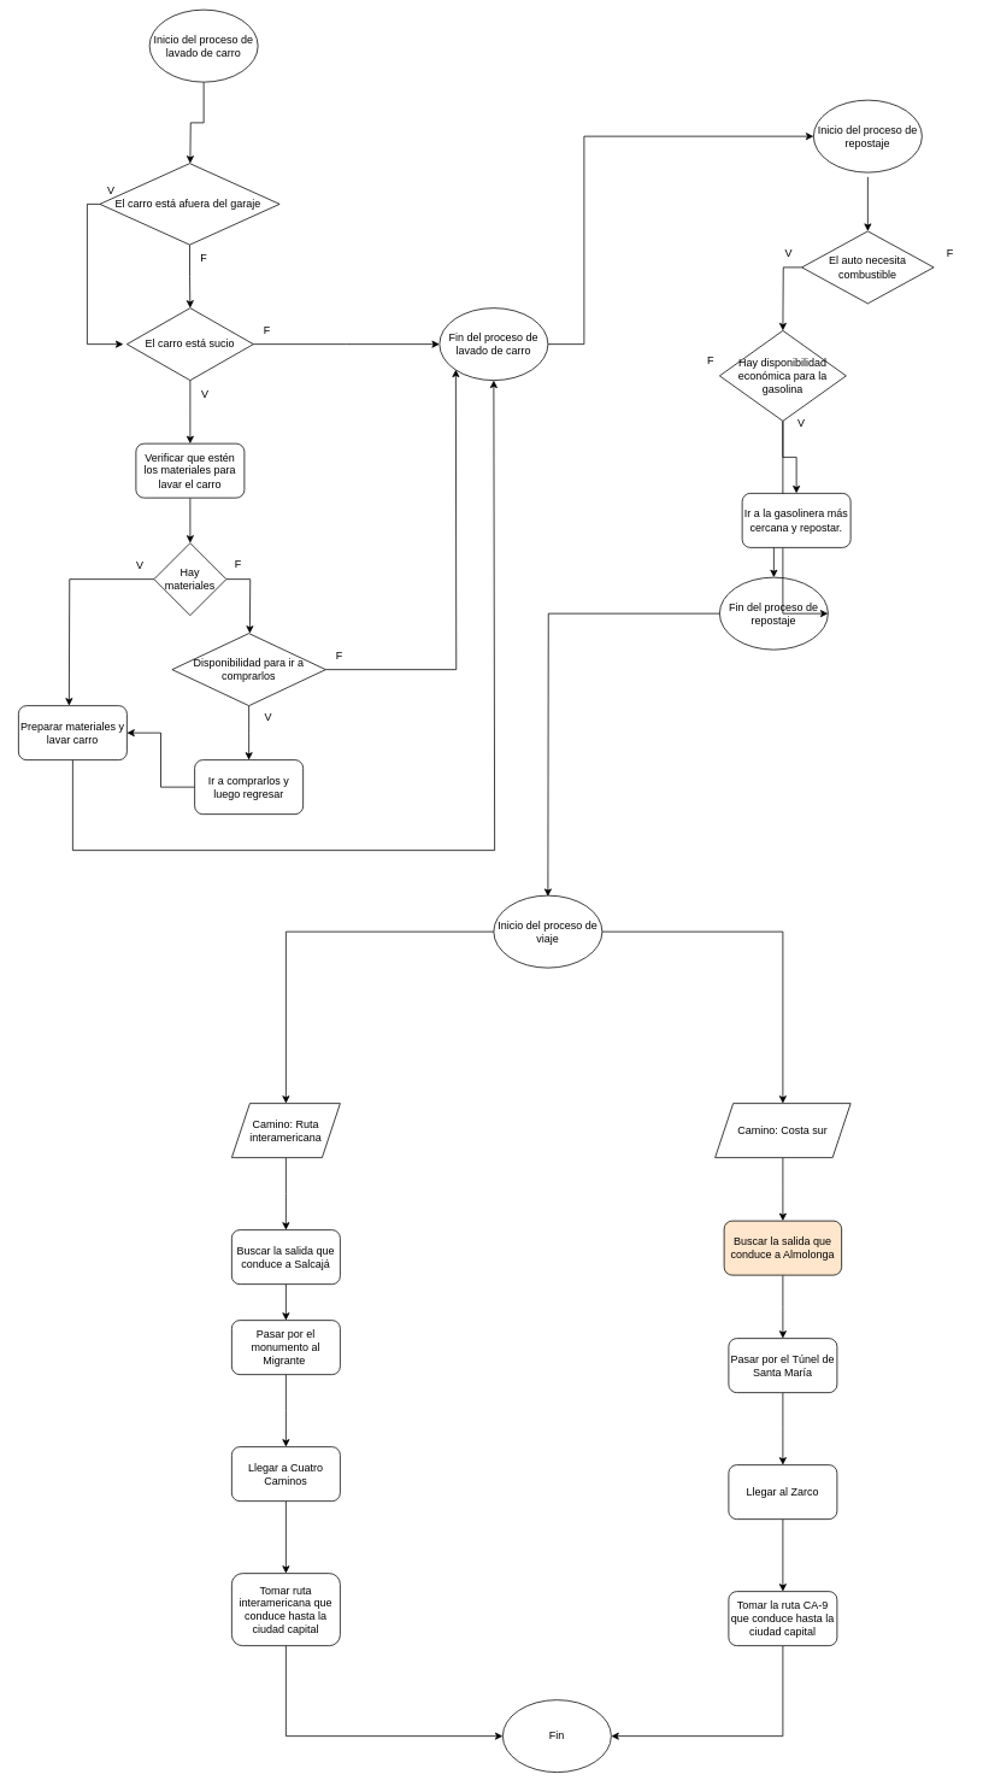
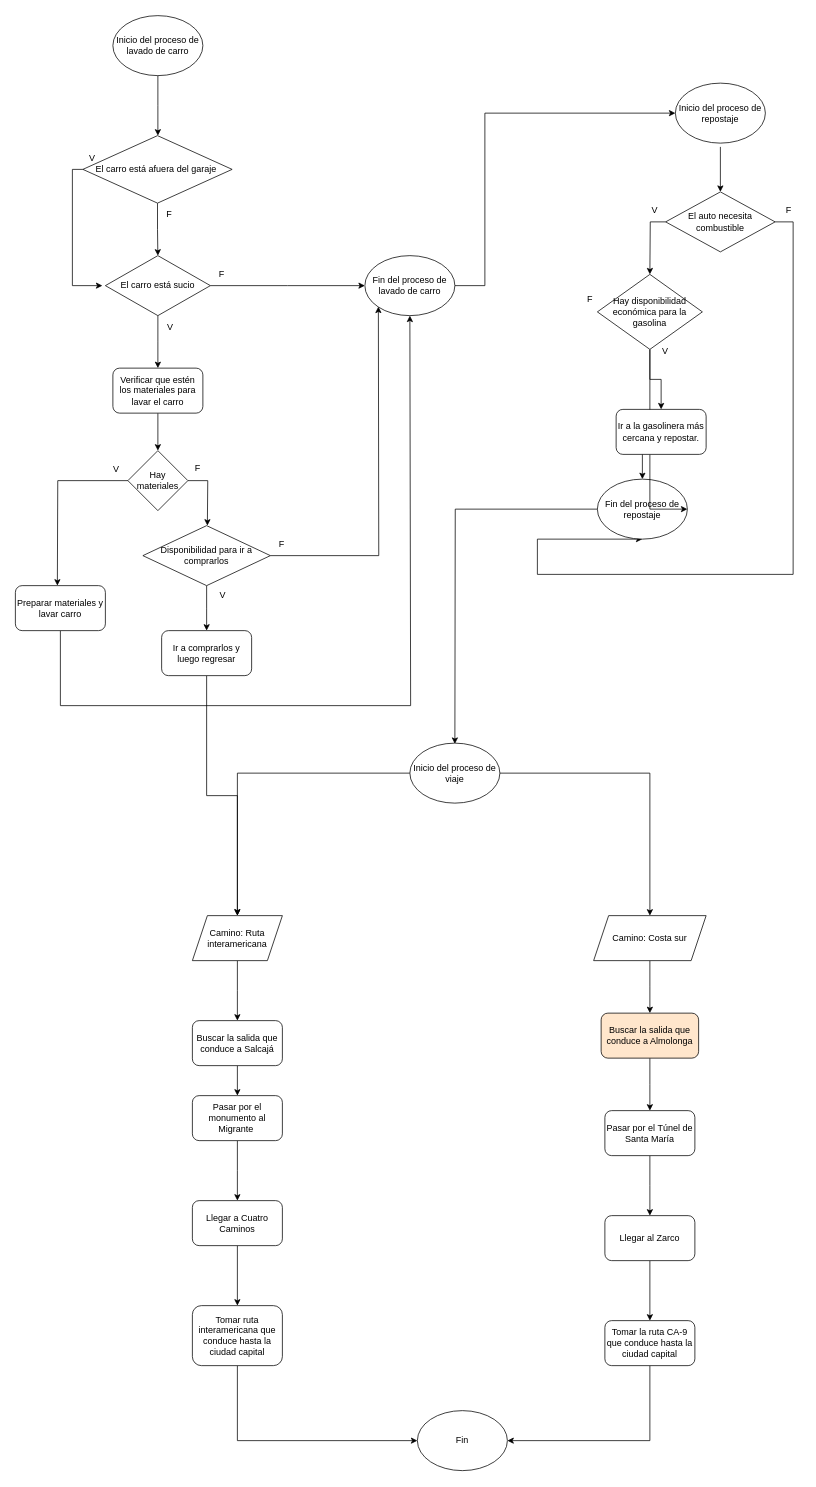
- <mxCell id="3" value="Inicio del proceso de lavado de carro" style="ellipse;whiteSpace=wrap;html=1;" parent="1" vertex="1"><mxGeometry x="165" y="10" width="120" height="80" as="geometry" /></mxCell>
+ <mxCell id="3" value="Inicio del proceso de lavado de carro" style="ellipse;whiteSpace=wrap;html=1;" parent="1" vertex="1"><mxGeometry x="150" y="20" width="120" height="80" as="geometry" /></mxCell>
+ <mxCell id="34" style="edgeStyle=orthogonalEdgeStyle;rounded=0;orthogonalLoop=1;jettySize=auto;html=1;entryX=0.5;entryY=1;entryDx=0;entryDy=0;" edge="1" parent="1" source="35" target="42"><mxGeometry relative="1" as="geometry"><mxPoint x="1056" y="365" as="targetPoint" /><Array as="points"><mxPoint x="1057" y="295" /><mxPoint x="1057" y="765" /><mxPoint x="716" y="765" /></Array></mxGeometry></mxCell>
- <mxCell id="28" style="edgeStyle=orthogonalEdgeStyle;rounded=0;orthogonalLoop=1;jettySize=auto;html=1;entryX=1;entryY=0.5;entryDx=0;entryDy=0;" parent="1" source="29" target="26" edge="1"><mxGeometry relative="1" as="geometry" /></mxCell>
+ <mxCell id="28" style="edgeStyle=orthogonalEdgeStyle;rounded=0;orthogonalLoop=1;jettySize=auto;html=1;" parent="1" source="29" target="52" edge="1"><mxGeometry relative="1" as="geometry" /></mxCell>
